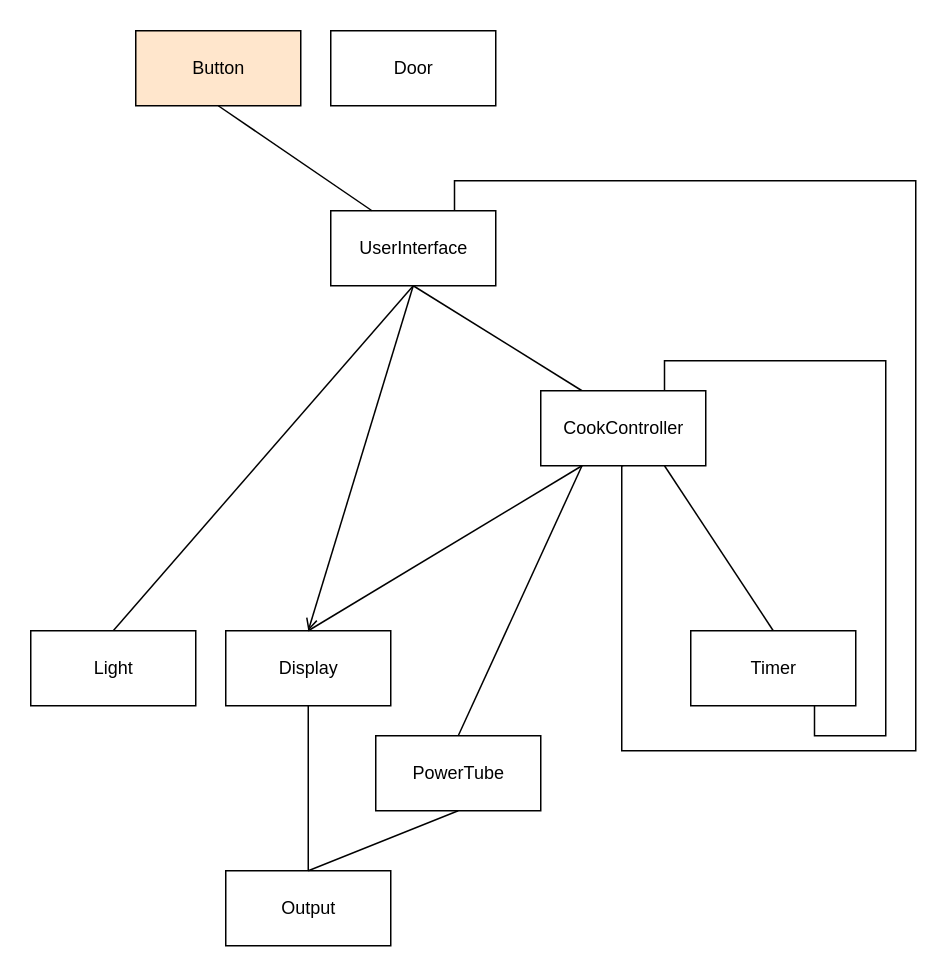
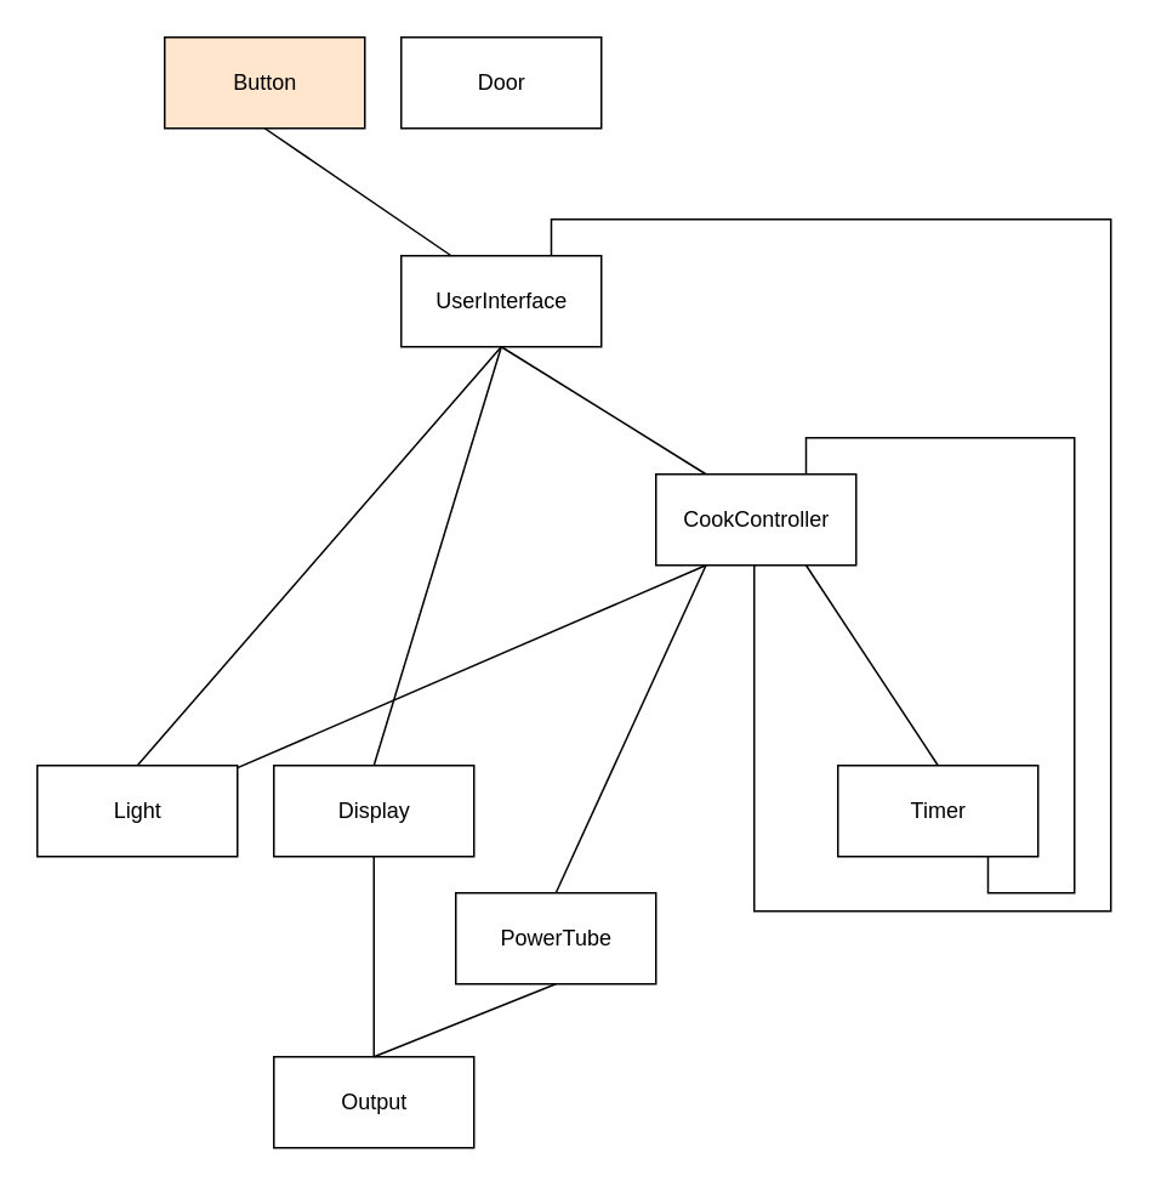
- <mxCell id="13" style="rounded=0;orthogonalLoop=1;jettySize=auto;elbow=vertical;html=1;exitX=0.25;exitY=1;exitDx=0;exitDy=0;endArrow=none;endFill=0;entryX=0.5;entryY=0;entryDx=0;entryDy=0;" parent="1" source="17" target="10" edge="1"><mxGeometry relative="1" as="geometry"><mxPoint x="270" y="360" as="targetPoint" /></mxGeometry></mxCell>
+ <mxCell id="13" style="rounded=0;orthogonalLoop=1;jettySize=auto;elbow=vertical;html=1;exitX=0.25;exitY=1;exitDx=0;exitDy=0;endArrow=none;endFill=0;" parent="1" source="17" target="12" edge="1"><mxGeometry relative="1" as="geometry"><mxPoint x="270" y="360" as="targetPoint" /></mxGeometry></mxCell>
- <mxCell id="2" style="edgeStyle=none;rounded=0;orthogonalLoop=1;jettySize=auto;html=1;exitX=0.5;exitY=1;exitDx=0;exitDy=0;entryX=0.5;entryY=0;entryDx=0;entryDy=0;endArrow=open;endFill=0;" parent="1" source="5" target="10" edge="1"><mxGeometry relative="1" as="geometry" /></mxCell>
+ <mxCell id="2" style="edgeStyle=none;rounded=0;orthogonalLoop=1;jettySize=auto;html=1;exitX=0.5;exitY=1;exitDx=0;exitDy=0;entryX=0.5;entryY=0;entryDx=0;entryDy=0;endArrow=none;endFill=0;" parent="1" source="5" target="10" edge="1"><mxGeometry relative="1" as="geometry" /></mxCell>
